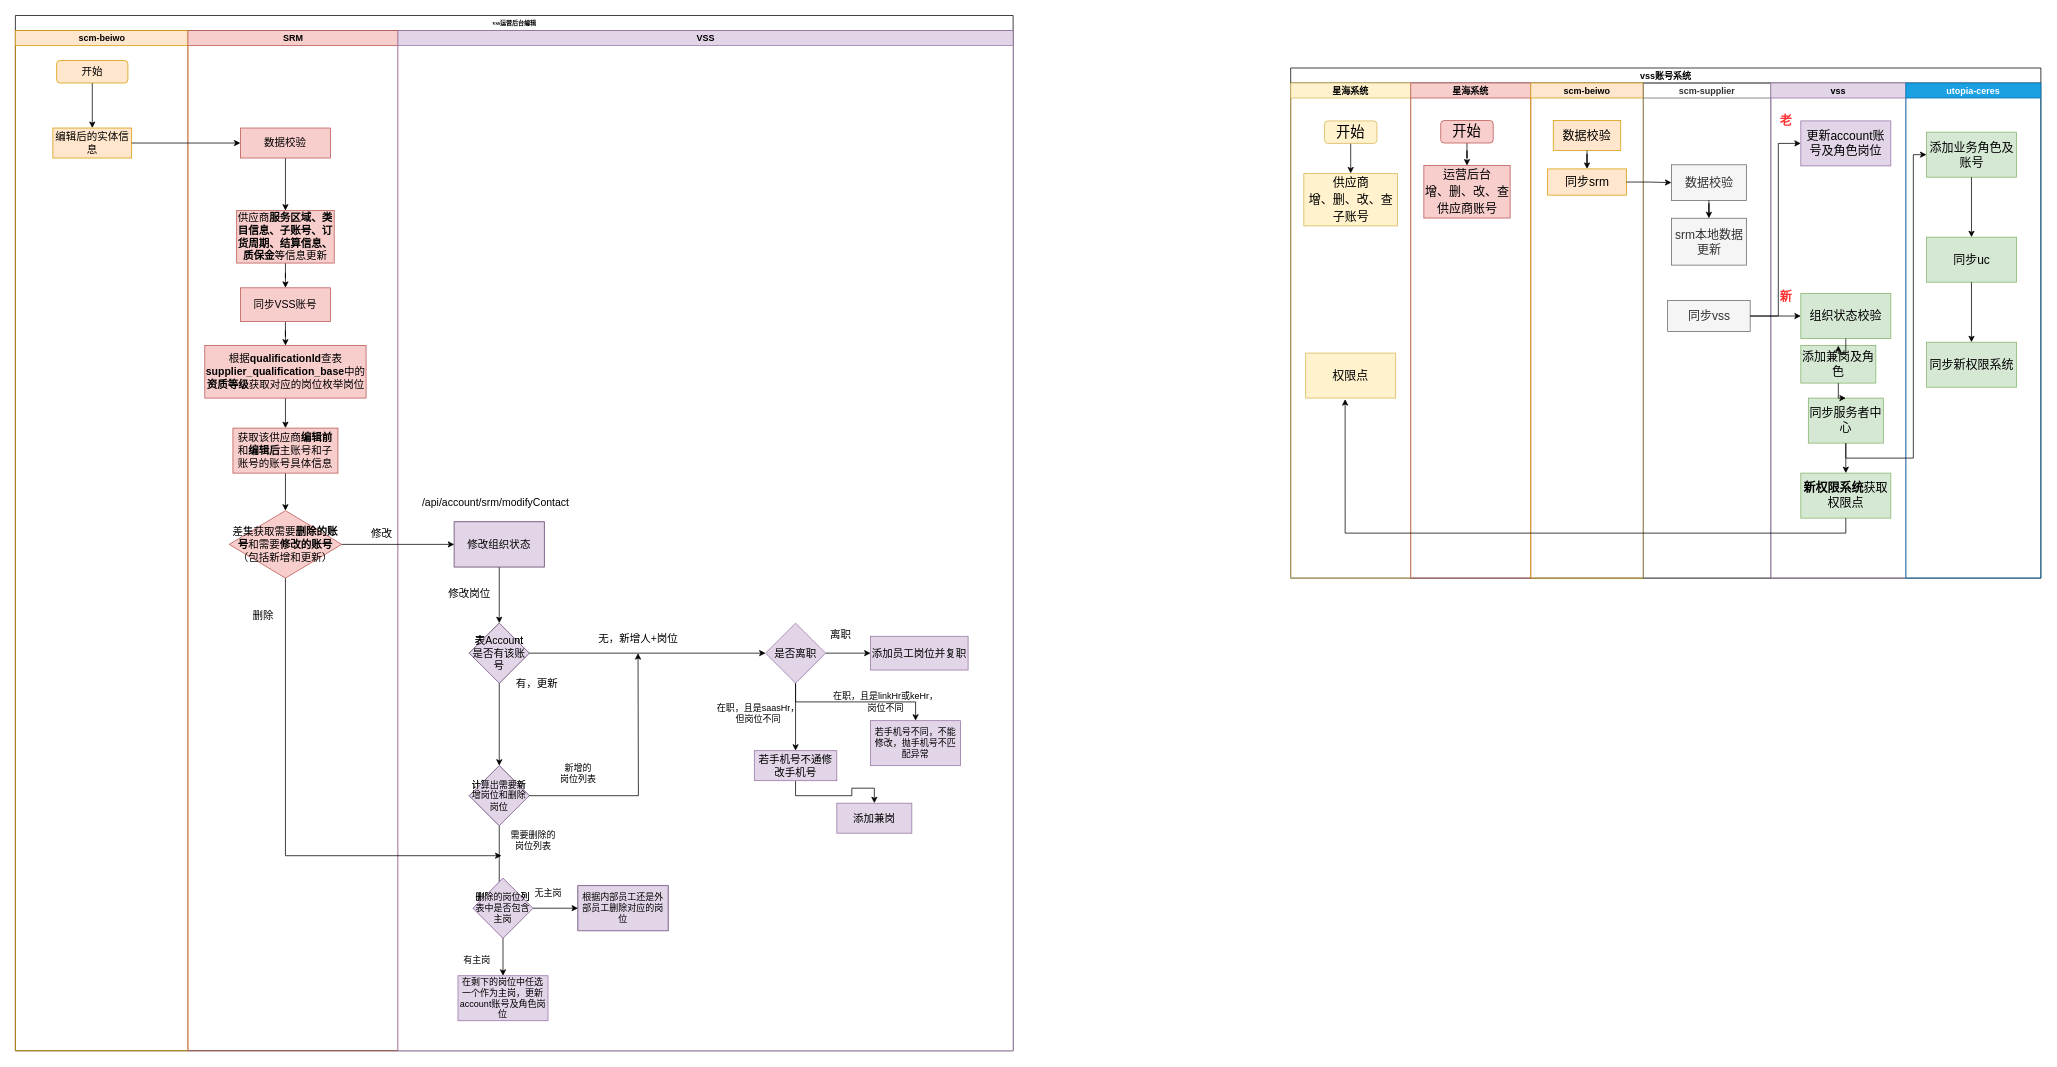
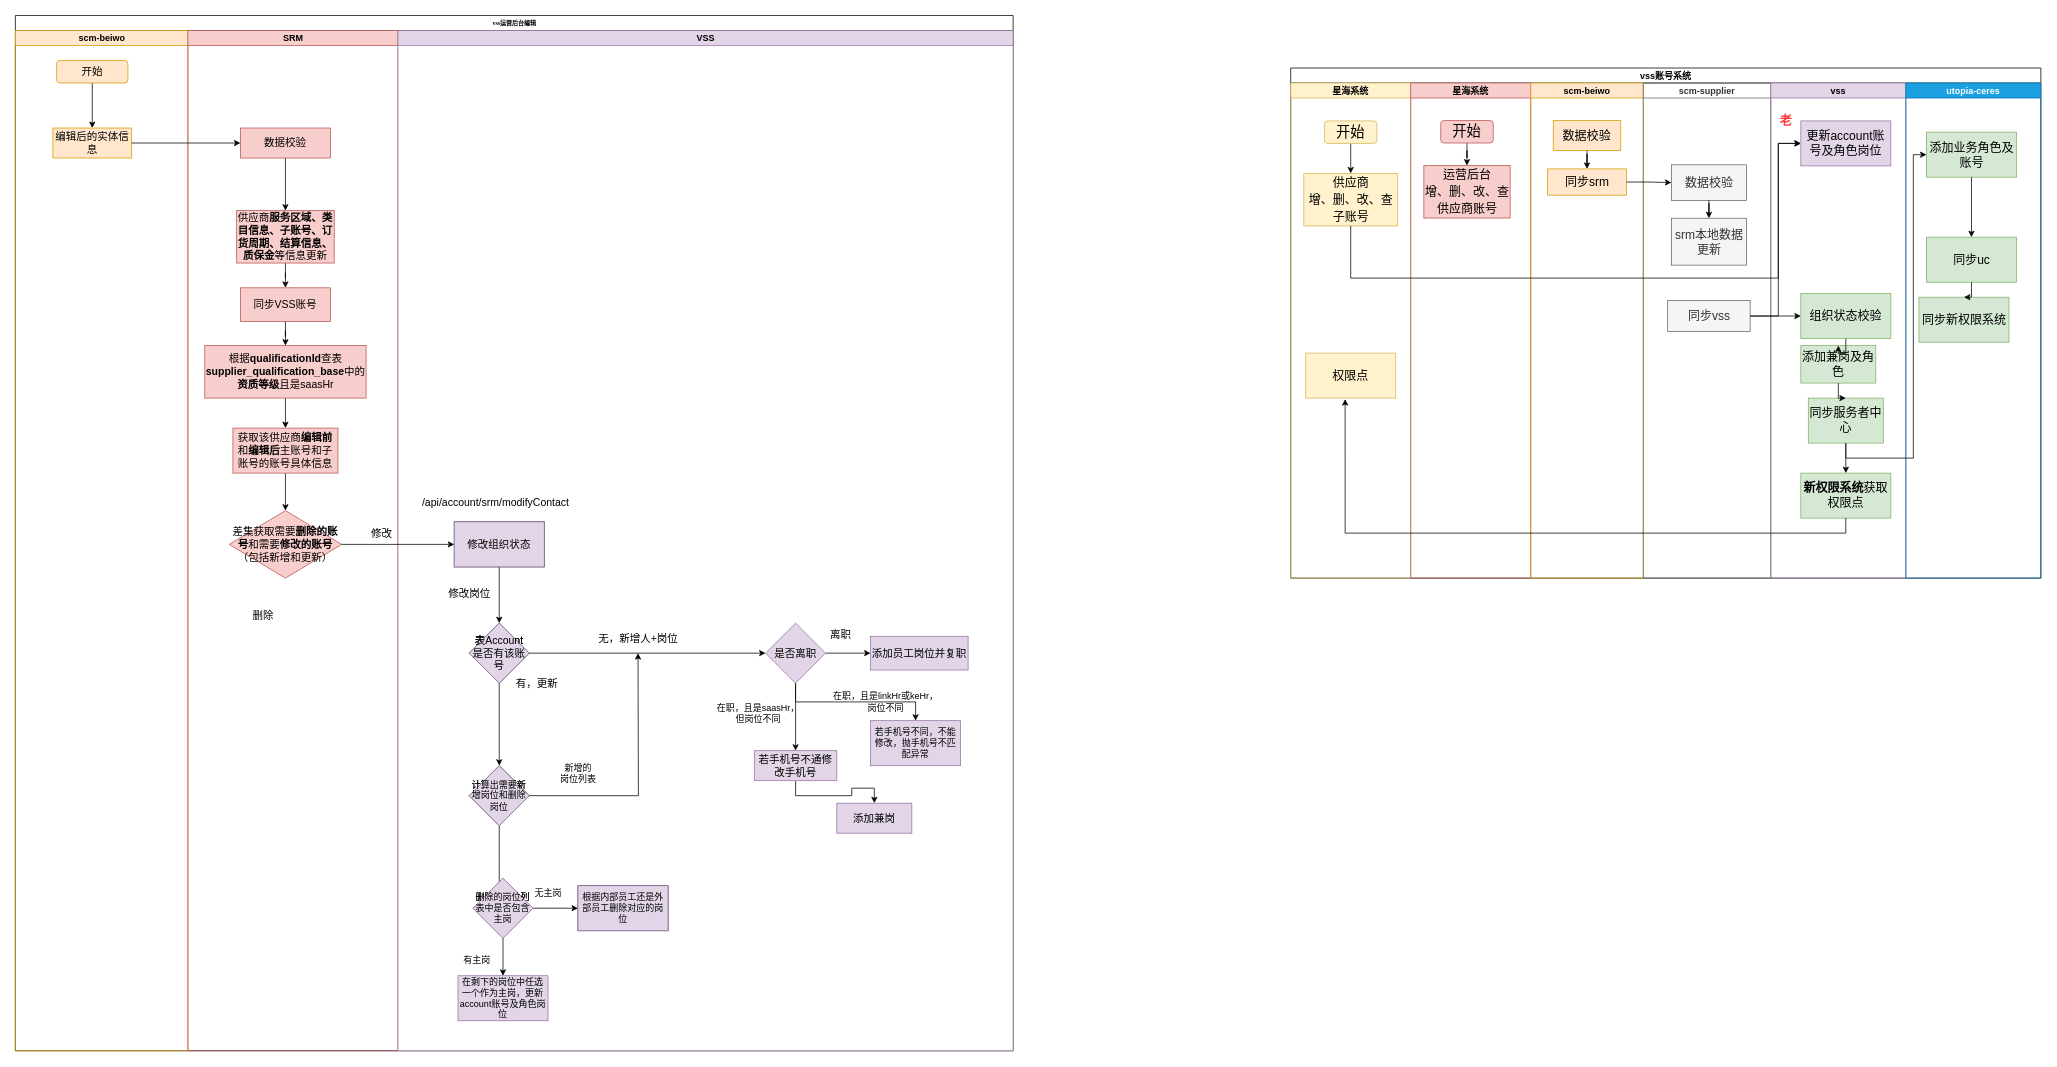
+ <mxCell id="100" style="edgeStyle=orthogonalEdgeStyle;rounded=0;orthogonalLoop=1;jettySize=auto;html=1;exitX=0.5;exitY=1;exitDx=0;exitDy=0;entryX=0;entryY=0.5;entryDx=0;entryDy=0;fontSize=16;" parent="63" source="67" target="83" edge="1"><mxGeometry relative="1" as="geometry"><Array as="points"><mxPoint x="80" y="280" /><mxPoint x="650" y="280" /><mxPoint x="650" y="100" /></Array></mxGeometry></mxCell>
- <mxCell id="91" value="&lt;b&gt;&lt;font color=&quot;#ff3333&quot;&gt;新&lt;/font&gt;&lt;/b&gt;" style="text;html=1;align=center;verticalAlign=middle;resizable=0;points=[];autosize=1;strokeColor=none;fillColor=none;fontSize=16;" parent="82" vertex="1"><mxGeometry y="270" width="40" height="30" as="geometry" /></mxCell>
- <mxCell id="96" value="同步新权限系统" style="whiteSpace=wrap;html=1;fontSize=16;rounded=0;fillColor=#d5e8d4;strokeColor=#82b366;" parent="92" vertex="1"><mxGeometry x="27.5" y="345.5" width="120" height="60" as="geometry" /></mxCell>
+ <mxCell id="96" value="同步新权限系统" style="whiteSpace=wrap;html=1;fontSize=16;rounded=0;fillColor=#d5e8d4;strokeColor=#82b366;" parent="92" vertex="1"><mxGeometry x="17.5" y="285.5" width="120" height="60" as="geometry" /></mxCell>
- <mxCell id="15" value="&lt;font style=&quot;font-size: 14px&quot;&gt;根据&lt;b&gt;qualificationId&lt;/b&gt;查表&lt;b&gt;supplier_qualification_base&lt;/b&gt;中的&lt;b&gt;资质等级&lt;/b&gt;获取对应的岗位枚举岗位&lt;/font&gt;" style="whiteSpace=wrap;html=1;rounded=0;fillColor=#f8cecc;strokeColor=#b85450;" parent="7" vertex="1"><mxGeometry x="22.5" y="420" width="215" height="70" as="geometry" /></mxCell>
+ <mxCell id="15" value="&lt;font style=&quot;font-size: 14px&quot;&gt;根据&lt;b&gt;qualificationId&lt;/b&gt;查表&lt;b&gt;supplier_qualification_base&lt;/b&gt;中的&lt;b&gt;资质等级&lt;/b&gt;且是saasHr&lt;/font&gt;" style="whiteSpace=wrap;html=1;rounded=0;fillColor=#f8cecc;strokeColor=#b85450;" parent="7" vertex="1"><mxGeometry x="22.5" y="420" width="215" height="70" as="geometry" /></mxCell>
- <mxCell id="62" value="" style="edgeStyle=orthogonalEdgeStyle;rounded=0;orthogonalLoop=1;jettySize=auto;html=1;fontSize=14;entryX=-0.025;entryY=1.167;entryDx=0;entryDy=0;entryPerimeter=0;" parent="1" source="18" target="57" edge="1"><mxGeometry relative="1" as="geometry"><Array as="points"><mxPoint x="380" y="1140" /></Array><mxPoint x="620" y="1118" as="targetPoint" /></mxGeometry></mxCell>
- <mxCell id="57" value="需要删除的&lt;br&gt;岗位列表" style="text;html=1;align=center;verticalAlign=middle;resizable=0;points=[];autosize=1;strokeColor=none;fillColor=none;" parent="1" vertex="1"><mxGeometry x="670" y="1105" width="80" height="30" as="geometry" /></mxCell>
